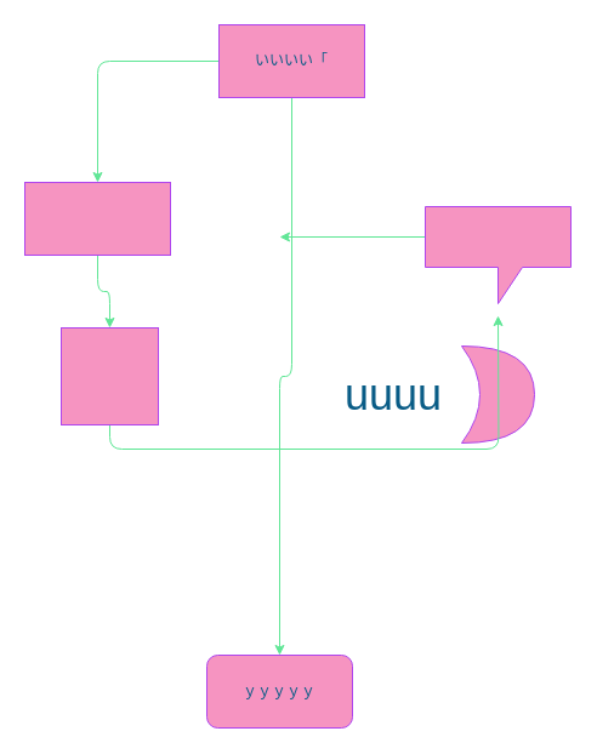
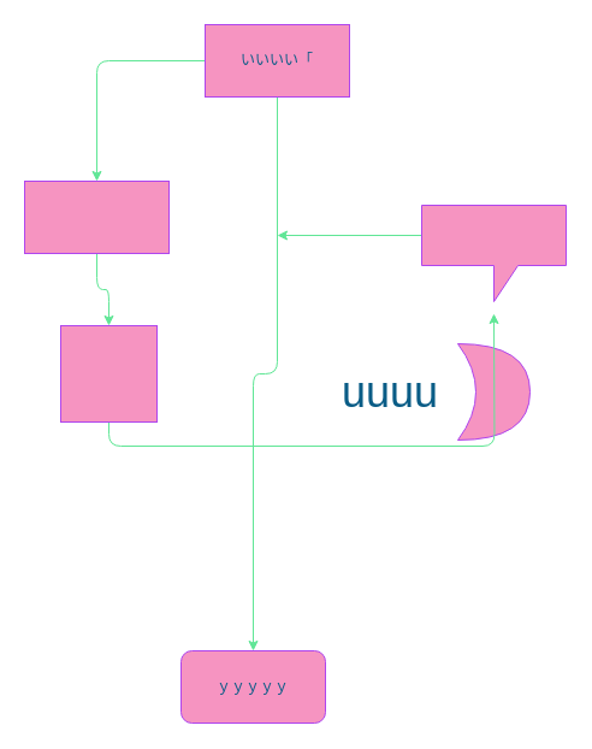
- <mxCell id="5" value="いいいい「" style="rounded=0;whiteSpace=wrap;html=1;sketch=0;fillColor=#F694C1;strokeColor=#AF45ED;fontColor=#095C86;" vertex="1" parent="1"><mxGeometry x="180" y="20" width="120" height="60" as="geometry" /></mxCell>
+ <mxCell id="5" value="いいいい「" style="rounded=0;whiteSpace=wrap;html=1;sketch=0;fillColor=#F694C1;strokeColor=#AF45ED;fontColor=#095C86;" vertex="1" parent="1"><mxGeometry x="170" y="20" width="120" height="60" as="geometry" /></mxCell>
- <mxCell id="2" value="ｙｙｙｙｙ" style="rounded=1;whiteSpace=wrap;html=1;sketch=0;fillColor=#F694C1;strokeColor=#AF45ED;fontColor=#095C86;" vertex="1" parent="1"><mxGeometry x="170" y="540" width="120" height="60" as="geometry" /></mxCell>
+ <mxCell id="2" value="ｙｙｙｙｙ" style="rounded=1;whiteSpace=wrap;html=1;sketch=0;fillColor=#F694C1;strokeColor=#AF45ED;fontColor=#095C86;" vertex="1" parent="1"><mxGeometry x="150" y="540" width="120" height="60" as="geometry" /></mxCell>
